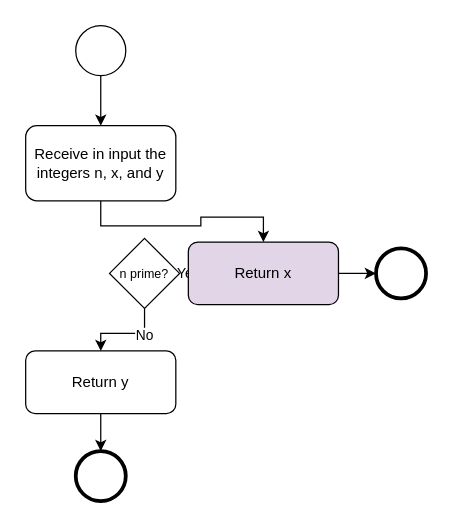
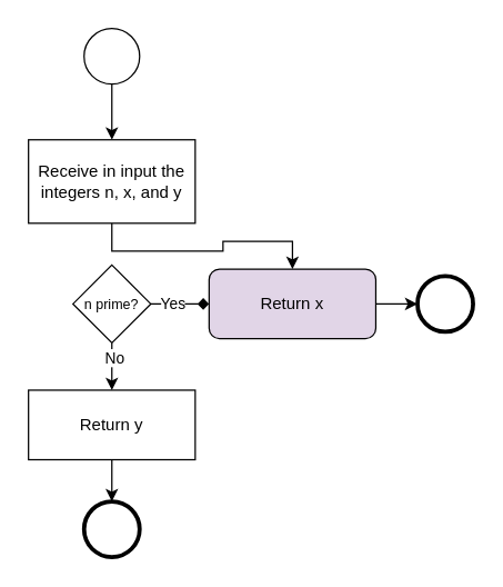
- <mxCell id="6" value="Receive in input the integers n, x, and y" style="rounded=1;whiteSpace=wrap;html=1;" vertex="1" parent="1"><mxGeometry x="20" y="100" width="120" height="60" as="geometry" /></mxCell>
+ <mxCell id="6" value="Receive in input the integers n, x, and y" style="whiteSpace=wrap;html=1;rounded=0;" vertex="1" parent="1"><mxGeometry x="20" y="100" width="120" height="60" as="geometry" /></mxCell>
- <mxCell id="11" value="n prime?" style="rhombus;whiteSpace=wrap;html=1;fontSize=10;" vertex="1" parent="1"><mxGeometry x="87" y="190" width="56" height="56" as="geometry" /></mxCell>
+ <mxCell id="11" value="n prime?" style="rhombus;whiteSpace=wrap;html=1;fontSize=10;" vertex="1" parent="1"><mxGeometry x="52" y="190" width="56" height="56" as="geometry" /></mxCell>
- <mxCell id="15" value="Return y" style="rounded=1;whiteSpace=wrap;html=1;" vertex="1" parent="1"><mxGeometry x="20" y="280" width="120" height="50" as="geometry" /></mxCell>
+ <mxCell id="15" value="Return y" style="whiteSpace=wrap;html=1;rounded=0;" vertex="1" parent="1"><mxGeometry x="20" y="280" width="120" height="50" as="geometry" /></mxCell>
